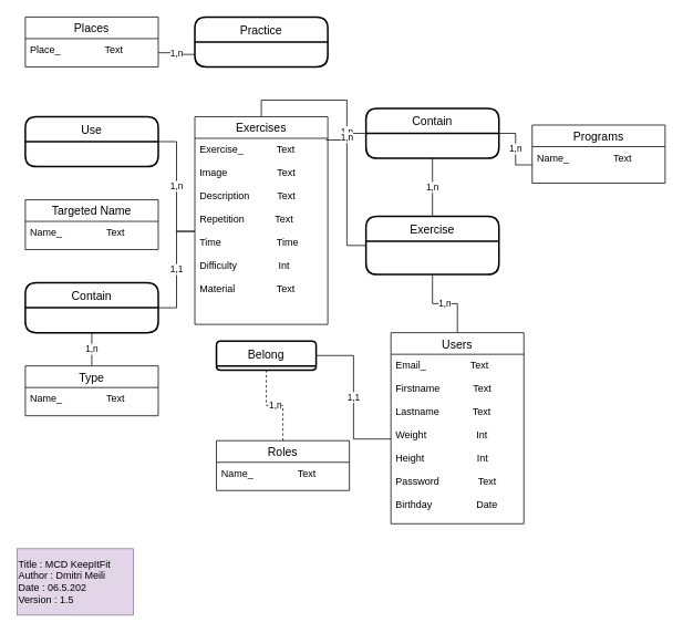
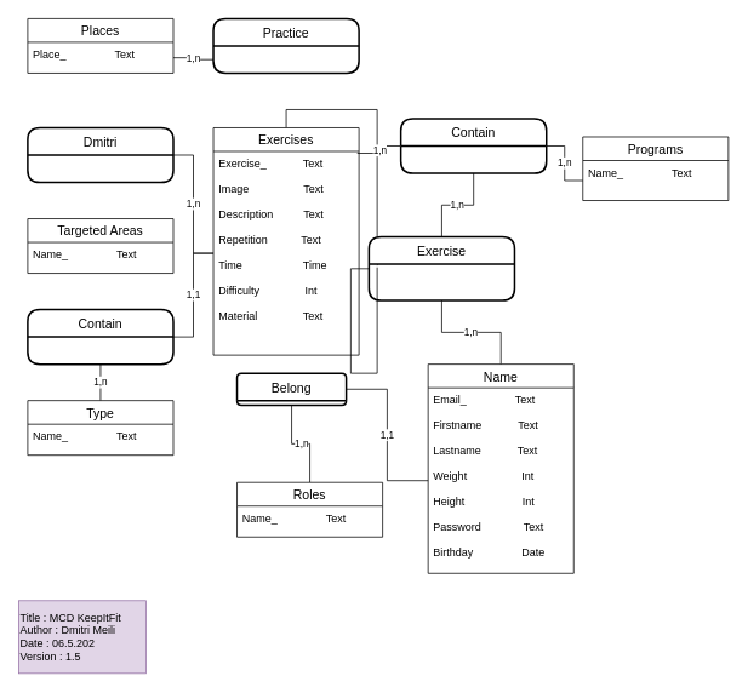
- <mxCell id="17" value="Use" style="swimlane;childLayout=stackLayout;horizontal=1;startSize=30;horizontalStack=0;rounded=1;fontSize=14;fontStyle=0;strokeWidth=2;resizeParent=0;resizeLast=1;shadow=0;dashed=0;align=center;" parent="1" vertex="1"><mxGeometry x="30" y="140" width="160" height="60" as="geometry" /></mxCell>
+ <mxCell id="17" value="Dmitri" style="swimlane;childLayout=stackLayout;horizontal=1;startSize=30;horizontalStack=0;rounded=1;fontSize=14;fontStyle=0;strokeWidth=2;resizeParent=0;resizeLast=1;shadow=0;dashed=0;align=center;" parent="1" vertex="1"><mxGeometry x="30" y="140" width="160" height="60" as="geometry" /></mxCell>
- <mxCell id="18" value="Targeted Name" style="swimlane;fontStyle=0;childLayout=stackLayout;horizontal=1;startSize=26;horizontalStack=0;resizeParent=1;resizeParentMax=0;resizeLast=0;collapsible=1;marginBottom=0;align=center;fontSize=14;" parent="1" vertex="1"><mxGeometry x="30" y="240" width="160" height="60" as="geometry" /></mxCell>
+ <mxCell id="18" value="Targeted Areas" style="swimlane;fontStyle=0;childLayout=stackLayout;horizontal=1;startSize=26;horizontalStack=0;resizeParent=1;resizeParentMax=0;resizeLast=0;collapsible=1;marginBottom=0;align=center;fontSize=14;" parent="1" vertex="1"><mxGeometry x="30" y="240" width="160" height="60" as="geometry" /></mxCell>
- <mxCell id="33" value="Exercise" style="swimlane;childLayout=stackLayout;horizontal=1;startSize=30;horizontalStack=0;rounded=1;fontSize=14;fontStyle=0;strokeWidth=2;resizeParent=0;resizeLast=1;shadow=0;dashed=0;align=center;" vertex="1" parent="1"><mxGeometry x="440" y="260" width="160" height="70" as="geometry" /></mxCell>
+ <mxCell id="33" value="Exercise" style="swimlane;childLayout=stackLayout;horizontal=1;startSize=30;horizontalStack=0;rounded=1;fontSize=14;fontStyle=0;strokeWidth=2;resizeParent=0;resizeLast=1;shadow=0;dashed=0;align=center;" vertex="1" parent="1"><mxGeometry x="405" y="260" width="160" height="70" as="geometry" /></mxCell>
- <mxCell id="3" value="Users" style="swimlane;fontStyle=0;childLayout=stackLayout;horizontal=1;startSize=26;horizontalStack=0;resizeParent=1;resizeParentMax=0;resizeLast=0;collapsible=1;marginBottom=0;align=center;fontSize=14;" parent="1" vertex="1"><mxGeometry x="470" y="400" width="160" height="230" as="geometry" /></mxCell>
+ <mxCell id="3" value="Name" style="swimlane;fontStyle=0;childLayout=stackLayout;horizontal=1;startSize=26;horizontalStack=0;resizeParent=1;resizeParentMax=0;resizeLast=0;collapsible=1;marginBottom=0;align=center;fontSize=14;" parent="1" vertex="1"><mxGeometry x="470" y="400" width="160" height="230" as="geometry" /></mxCell>
- <mxCell id="6" value="1,n" style="edgeStyle=orthogonalEdgeStyle;rounded=0;orthogonalLoop=1;jettySize=auto;html=1;exitX=0.5;exitY=1;exitDx=0;exitDy=0;entryX=0.5;entryY=0;entryDx=0;entryDy=0;endArrow=none;endFill=0;dashed=1;" parent="1" source="7" target="8" edge="1"><mxGeometry relative="1" as="geometry" /></mxCell>
+ <mxCell id="6" value="1,n" style="edgeStyle=orthogonalEdgeStyle;rounded=0;orthogonalLoop=1;jettySize=auto;html=1;exitX=0.5;exitY=1;exitDx=0;exitDy=0;entryX=0.5;entryY=0;entryDx=0;entryDy=0;endArrow=none;endFill=0;" parent="1" source="7" target="8" edge="1"><mxGeometry relative="1" as="geometry" /></mxCell>
